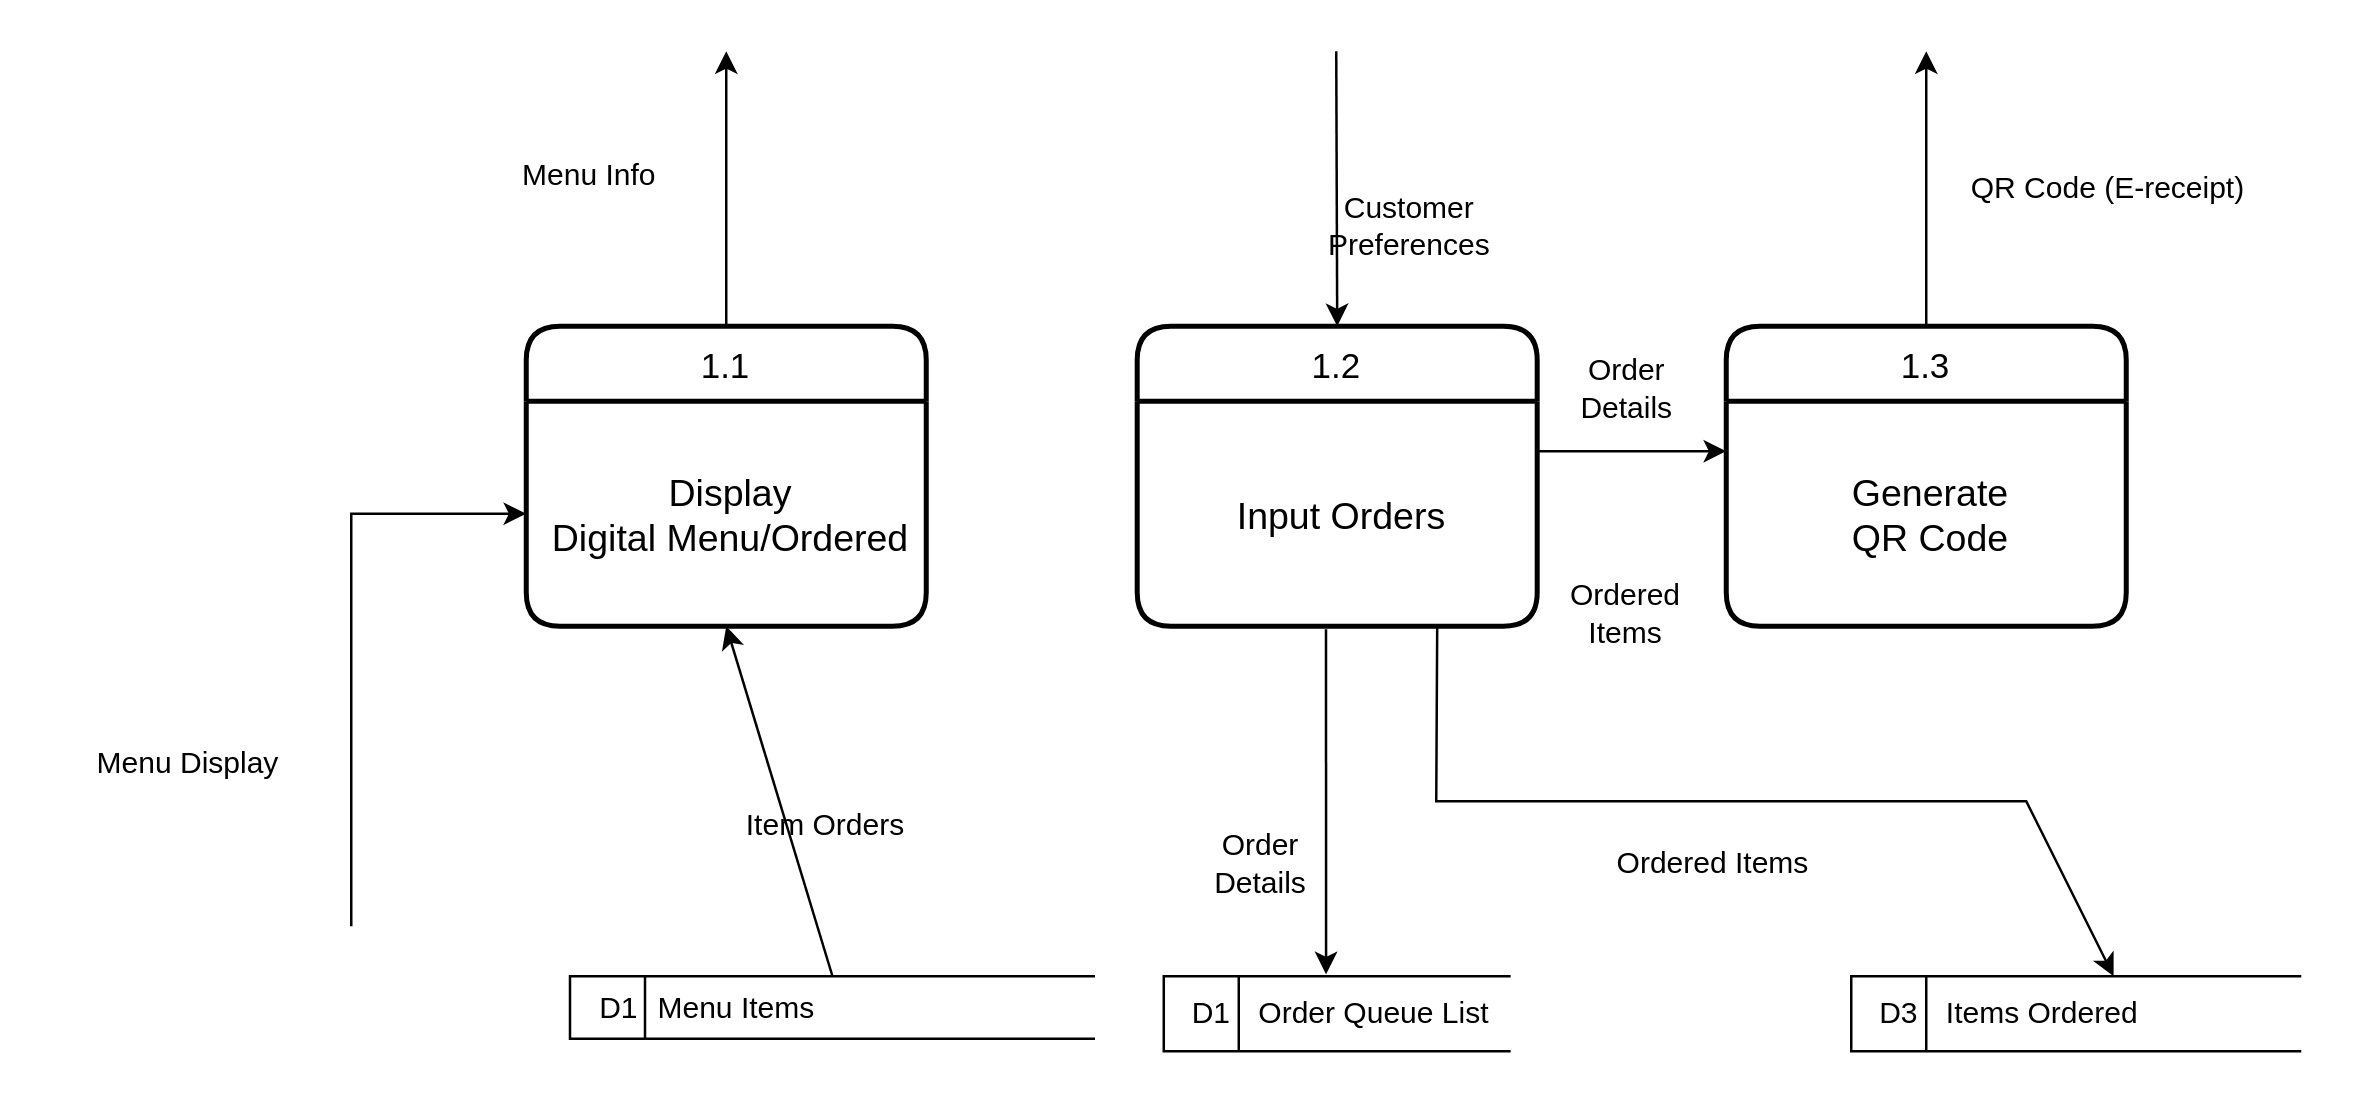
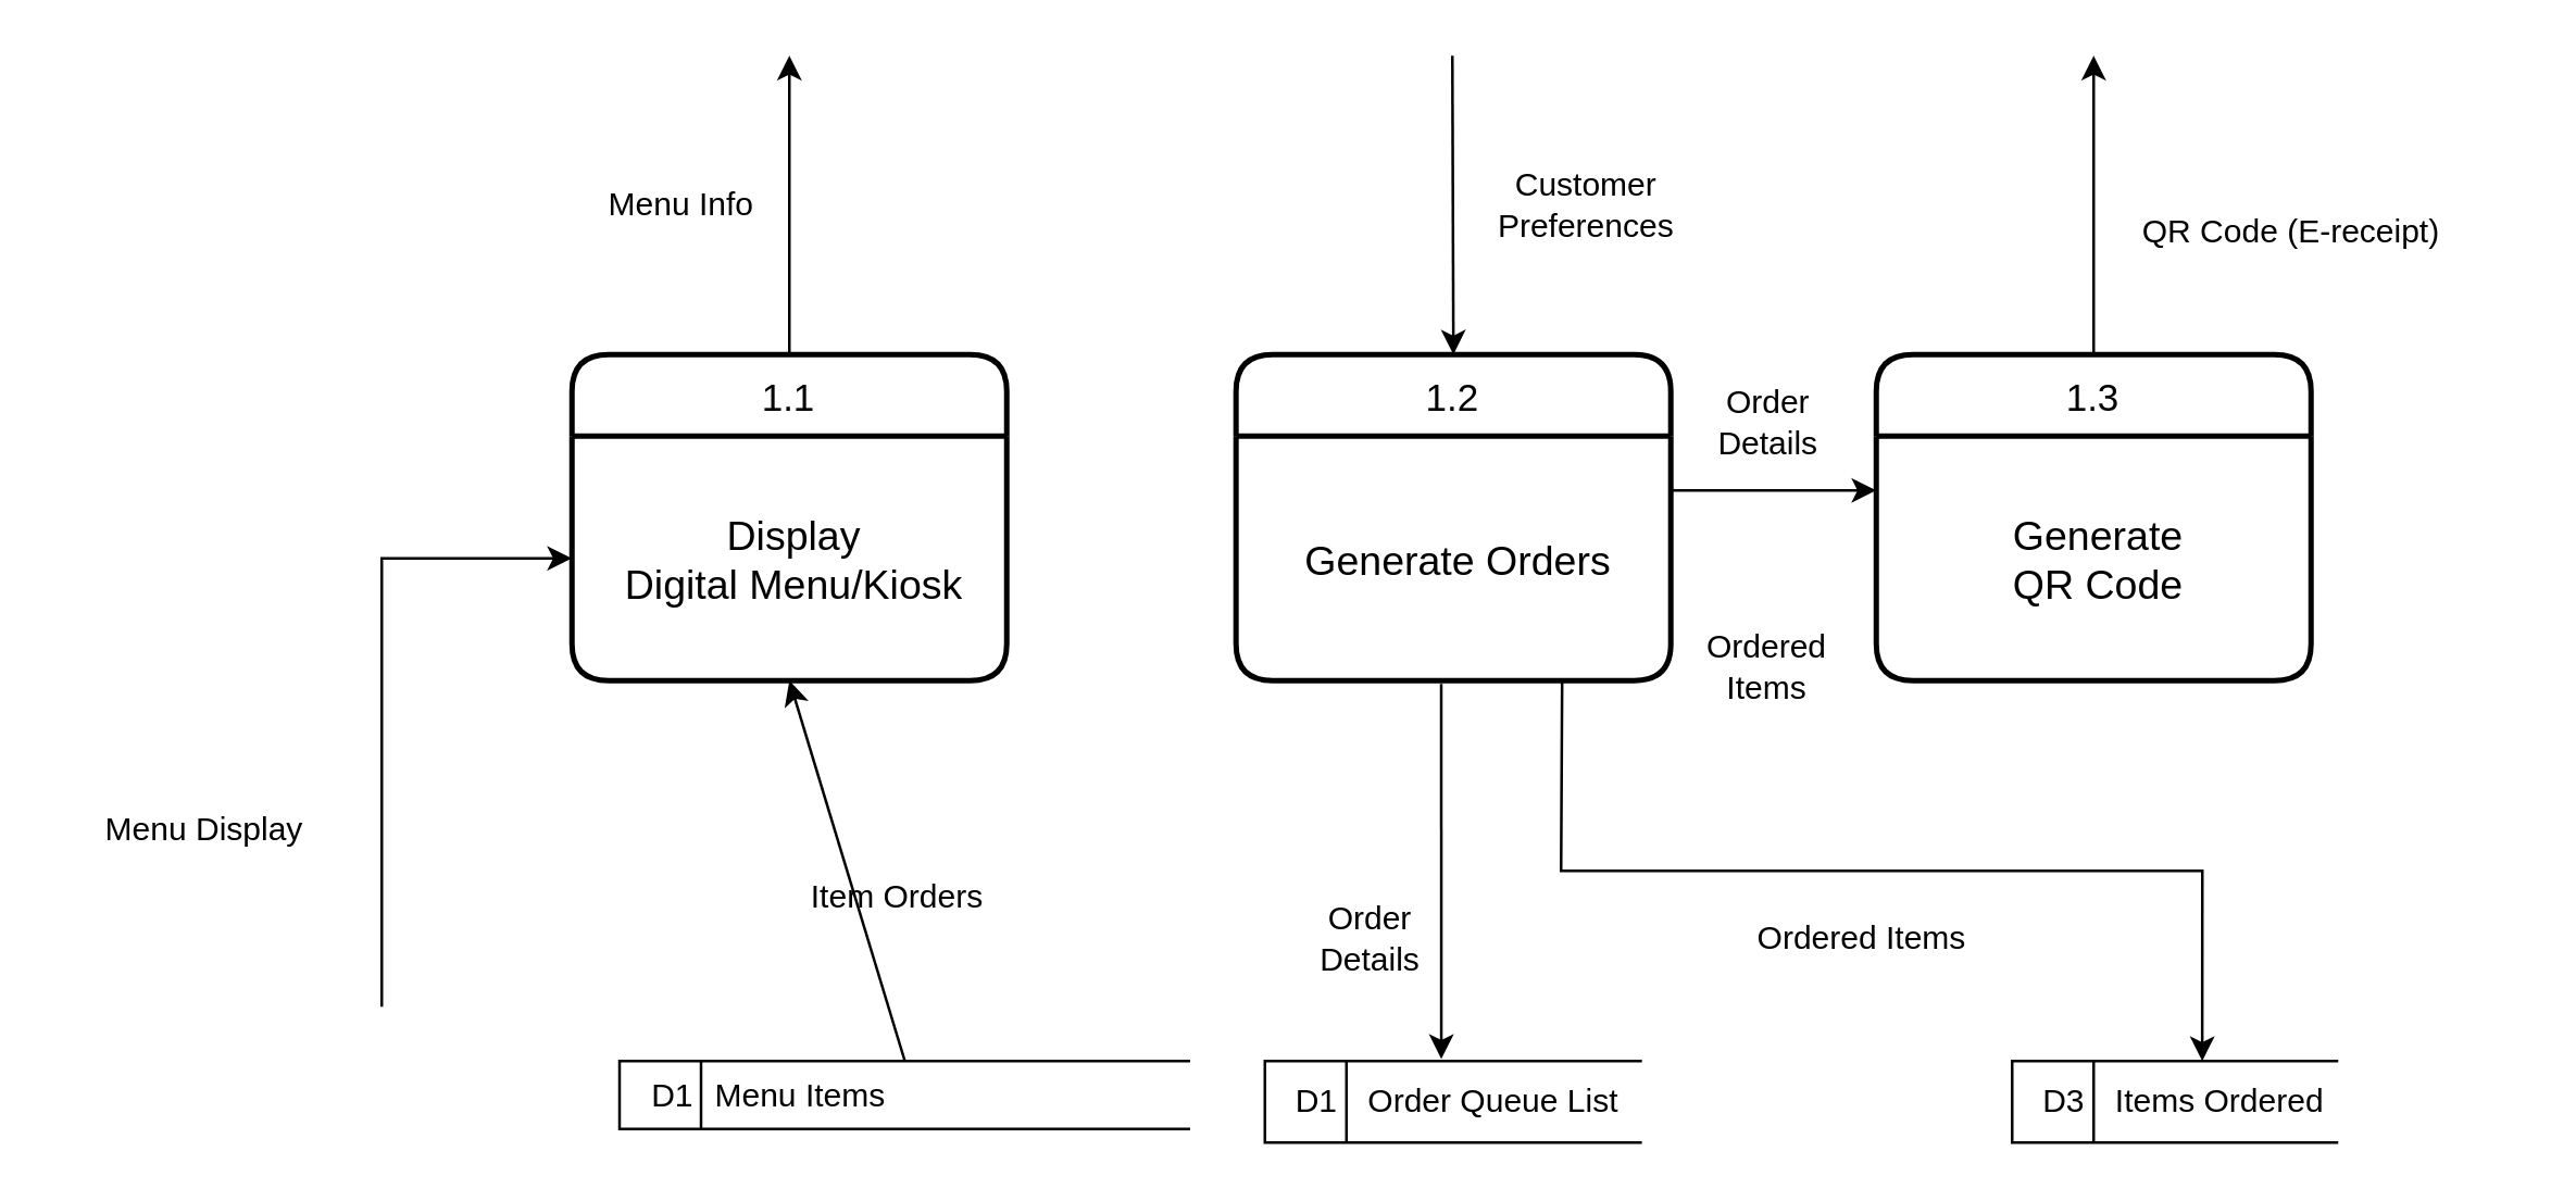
- <mxCell id="19" value="Menu Info" style="text;html=1;align=center;verticalAlign=middle;resizable=0;points=[];autosize=1;strokeColor=none;fillColor=none;" vertex="1" parent="1"><mxGeometry x="195" y="55" width="80" height="30" as="geometry" /></mxCell>
+ <mxCell id="19" value="Menu Info" style="text;html=1;align=center;verticalAlign=middle;resizable=0;points=[];autosize=1;strokeColor=none;fillColor=none;" vertex="1" parent="1"><mxGeometry x="210" y="60" width="80" height="30" as="geometry" /></mxCell>
- <mxCell id="24" value="QR Code (E-receipt)" style="text;html=1;strokeColor=none;fillColor=none;align=center;verticalAlign=middle;whiteSpace=wrap;rounded=0;" vertex="1" parent="1"><mxGeometry x="760" y="60" width="165.63" height="30" as="geometry" /></mxCell>
+ <mxCell id="24" value="QR Code (E-receipt)" style="text;html=1;strokeColor=none;fillColor=none;align=center;verticalAlign=middle;whiteSpace=wrap;rounded=0;" vertex="1" parent="1"><mxGeometry x="760" y="70" width="165.63" height="30" as="geometry" /></mxCell>
- <mxCell id="23" value="Customer&lt;br&gt;Preferences" style="text;html=1;align=center;verticalAlign=middle;resizable=0;points=[];autosize=1;strokeColor=none;fillColor=none;" vertex="1" parent="1"><mxGeometry x="517.5" y="70" width="90" height="40" as="geometry" /></mxCell>
+ <mxCell id="23" value="Customer&lt;br&gt;Preferences" style="text;html=1;align=center;verticalAlign=middle;resizable=0;points=[];autosize=1;strokeColor=none;fillColor=none;" vertex="1" parent="1"><mxGeometry x="537.5" y="55" width="90" height="40" as="geometry" /></mxCell>
- <mxCell id="3" value="Display&#10;Digital Menu/Ordered" style="align=center;strokeColor=none;fillColor=none;spacingLeft=4;fontSize=15;verticalAlign=middle;resizable=0;rotatable=0;part=1;" vertex="1" parent="2"><mxGeometry y="30" width="160" height="90" as="geometry" /></mxCell>
+ <mxCell id="3" value="Display&#10;Digital Menu/Kiosk" style="align=center;strokeColor=none;fillColor=none;spacingLeft=4;fontSize=15;verticalAlign=middle;resizable=0;rotatable=0;part=1;" vertex="1" parent="2"><mxGeometry y="30" width="160" height="90" as="geometry" /></mxCell>
- <mxCell id="5" value="Input Orders" style="align=center;strokeColor=none;fillColor=none;spacingLeft=4;fontSize=15;verticalAlign=middle;resizable=0;rotatable=0;part=1;" vertex="1" parent="4"><mxGeometry y="30" width="160" height="90" as="geometry" /></mxCell>
+ <mxCell id="5" value="Generate Orders" style="align=center;strokeColor=none;fillColor=none;spacingLeft=4;fontSize=15;verticalAlign=middle;resizable=0;rotatable=0;part=1;" vertex="1" parent="4"><mxGeometry y="30" width="160" height="90" as="geometry" /></mxCell>
- <mxCell id="22" value="&lt;span style=&quot;white-space: pre;&quot;&gt;&amp;nbsp; D3&lt;span style=&quot;white-space: pre;&quot;&gt;&#09;&lt;/span&gt;  Items Ordered&lt;/span&gt;" style="html=1;dashed=0;whitespace=wrap;shape=mxgraph.dfd.dataStoreID;align=left;spacingLeft=3;points=[[0,0],[0.5,0],[1,0],[0,0.5],[1,0.5],[0,1],[0.5,1],[1,1]];" vertex="1" parent="1"><mxGeometry x="740" y="390" width="180" height="30" as="geometry" /></mxCell>
+ <mxCell id="22" value="&lt;span style=&quot;white-space: pre;&quot;&gt;&amp;nbsp; D3&lt;span style=&quot;white-space: pre;&quot;&gt;&#09;&lt;/span&gt;  Items Ordered&lt;/span&gt;" style="html=1;dashed=0;whitespace=wrap;shape=mxgraph.dfd.dataStoreID;align=left;spacingLeft=3;points=[[0,0],[0.5,0],[1,0],[0,0.5],[1,0.5],[0,1],[0.5,1],[1,1]];" vertex="1" parent="1"><mxGeometry x="740" y="390" width="120" height="30" as="geometry" /></mxCell>
